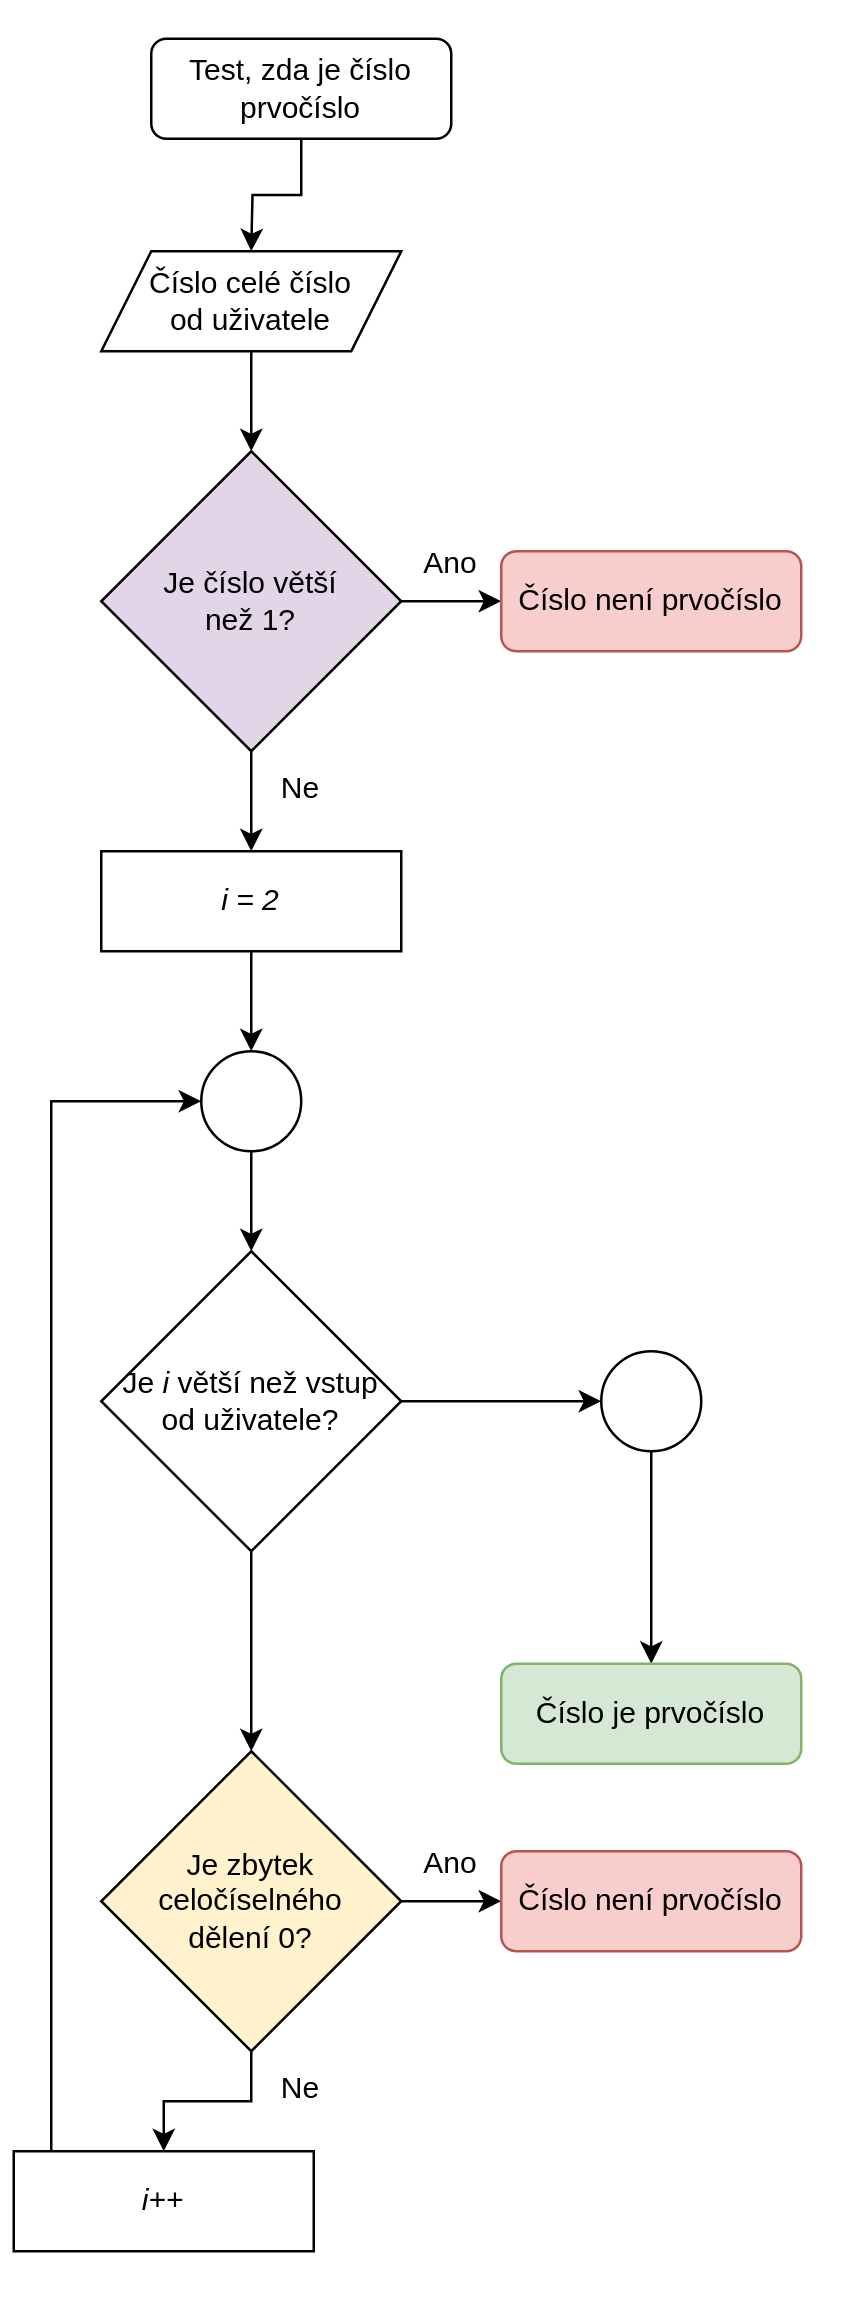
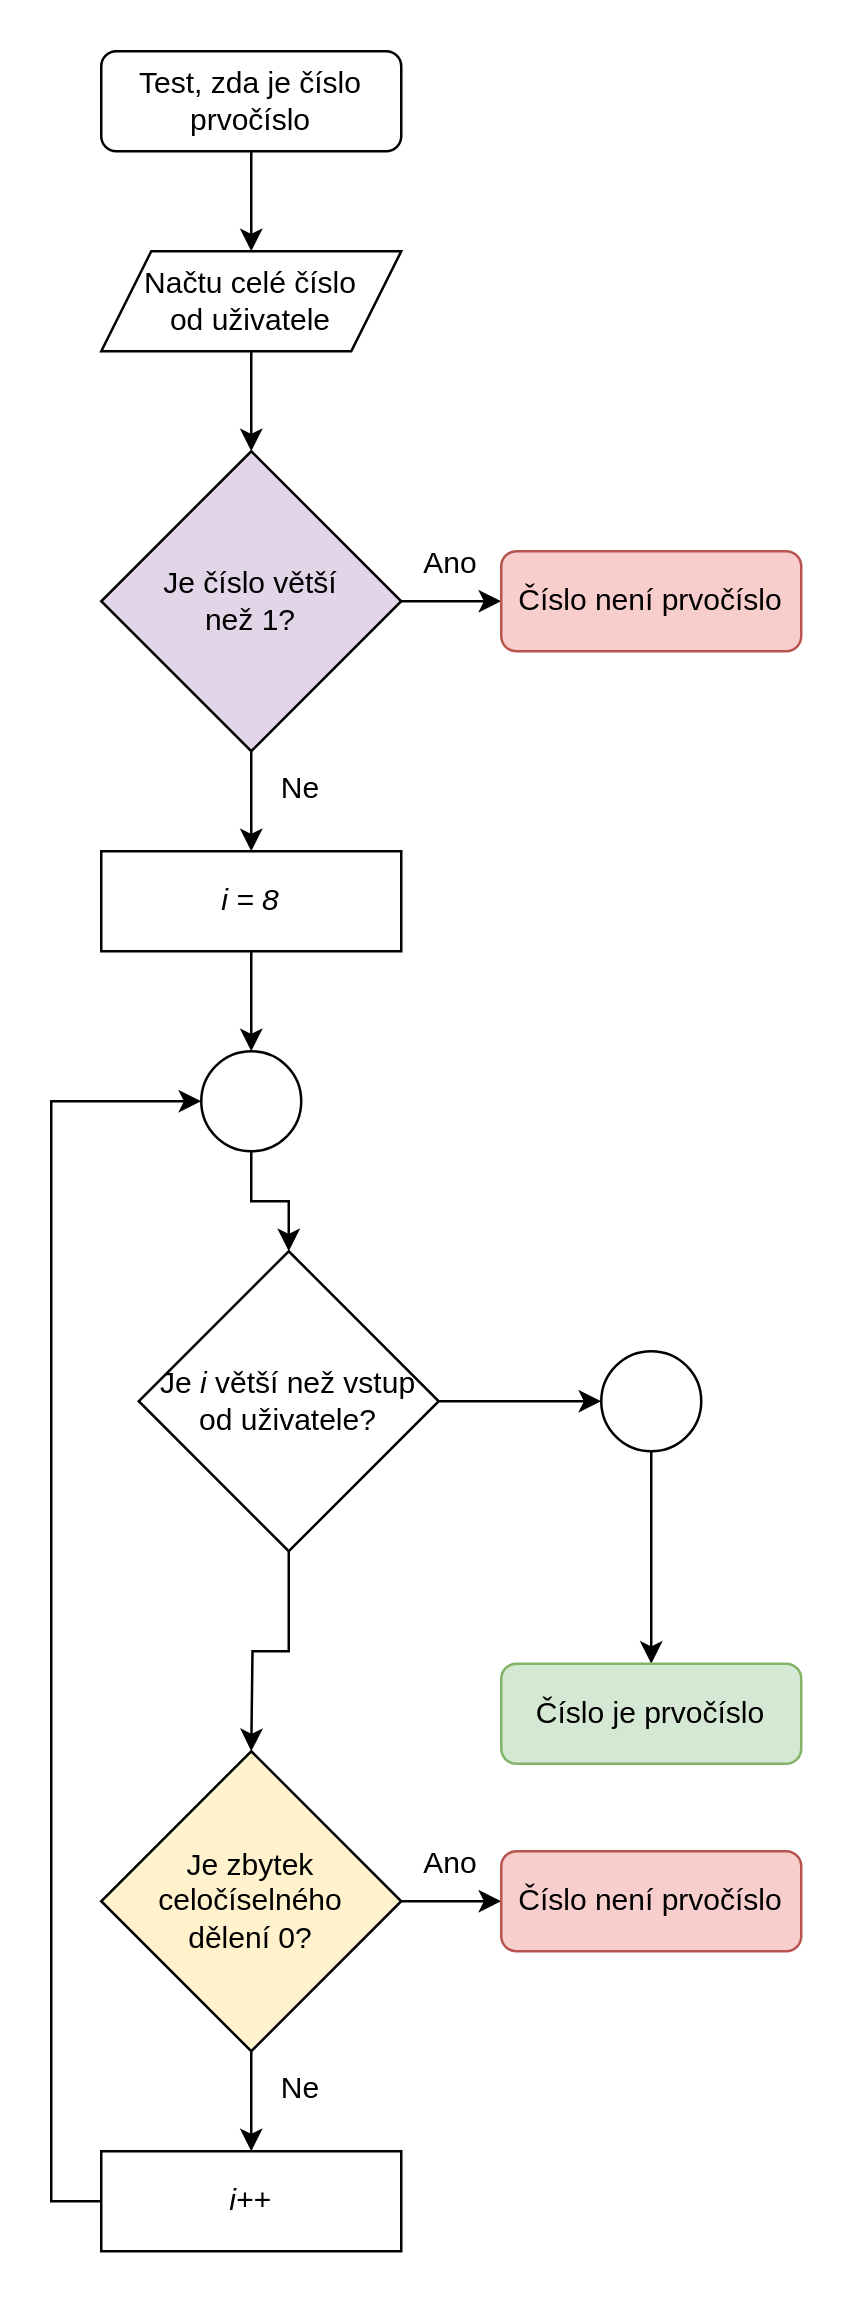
- <mxCell id="3" value="Test, zda je číslo prvočíslo" style="rounded=1;whiteSpace=wrap;html=1;" vertex="1" parent="1"><mxGeometry x="60" y="15" width="120" height="40" as="geometry" /></mxCell>
+ <mxCell id="3" value="Test, zda je číslo prvočíslo" style="rounded=1;whiteSpace=wrap;html=1;" vertex="1" parent="1"><mxGeometry x="40" y="20" width="120" height="40" as="geometry" /></mxCell>
- <mxCell id="5" value="Číslo celé číslo&lt;br&gt;od uživatele" style="shape=parallelogram;perimeter=parallelogramPerimeter;whiteSpace=wrap;html=1;fixedSize=1;rounded=0;" vertex="1" parent="1"><mxGeometry x="40" y="100" width="120" height="40" as="geometry" /></mxCell>
+ <mxCell id="5" value="Načtu celé číslo&lt;br&gt;od uživatele" style="shape=parallelogram;perimeter=parallelogramPerimeter;whiteSpace=wrap;html=1;fixedSize=1;rounded=0;" vertex="1" parent="1"><mxGeometry x="40" y="100" width="120" height="40" as="geometry" /></mxCell>
- <mxCell id="16" value="&lt;i&gt;i = 2&lt;/i&gt;" style="whiteSpace=wrap;html=1;rounded=0;" vertex="1" parent="1"><mxGeometry x="40" y="340" width="120" height="40" as="geometry" /></mxCell>
+ <mxCell id="16" value="&lt;i&gt;i = 8&lt;/i&gt;" style="whiteSpace=wrap;html=1;rounded=0;" vertex="1" parent="1"><mxGeometry x="40" y="340" width="120" height="40" as="geometry" /></mxCell>
- <mxCell id="27" value="Je &lt;i&gt;i&lt;/i&gt; větší než vstup od uživatele?" style="rhombus;whiteSpace=wrap;html=1;rounded=0;" vertex="1" parent="1"><mxGeometry x="40" y="500" width="120" height="120" as="geometry" /></mxCell>
+ <mxCell id="27" value="Je &lt;i&gt;i&lt;/i&gt; větší než vstup od uživatele?" style="rhombus;whiteSpace=wrap;html=1;rounded=0;" vertex="1" parent="1"><mxGeometry x="55" y="500" width="120" height="120" as="geometry" /></mxCell>
- <mxCell id="18" value="&lt;i&gt;i++&lt;/i&gt;" style="whiteSpace=wrap;html=1;rounded=0;" vertex="1" parent="1"><mxGeometry x="5" y="860" width="120" height="40" as="geometry" /></mxCell>
+ <mxCell id="18" value="&lt;i&gt;i++&lt;/i&gt;" style="whiteSpace=wrap;html=1;rounded=0;" vertex="1" parent="1"><mxGeometry x="40" y="860" width="120" height="40" as="geometry" /></mxCell>
